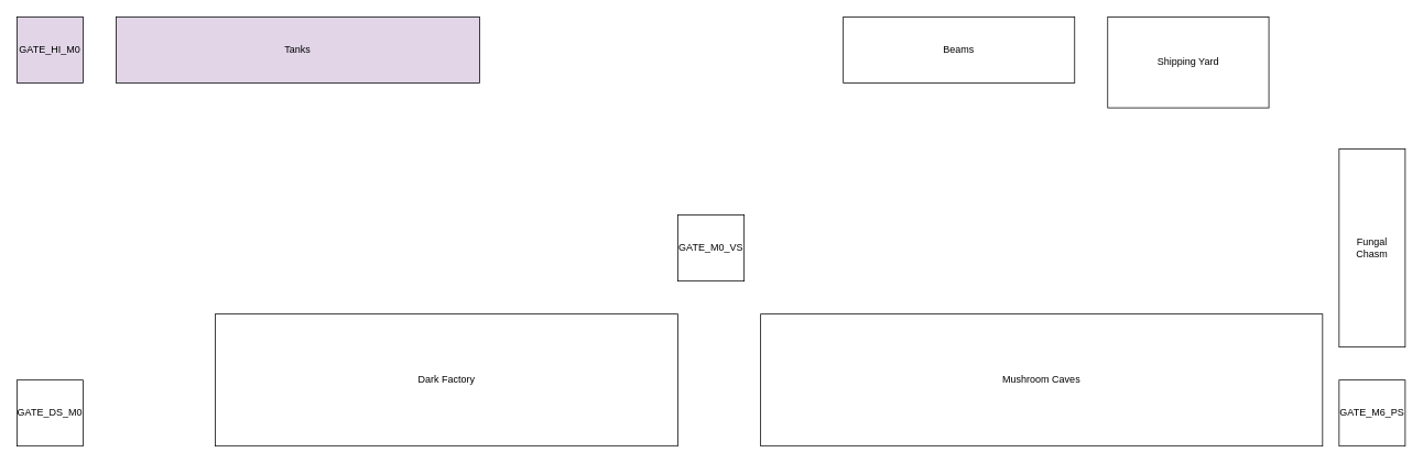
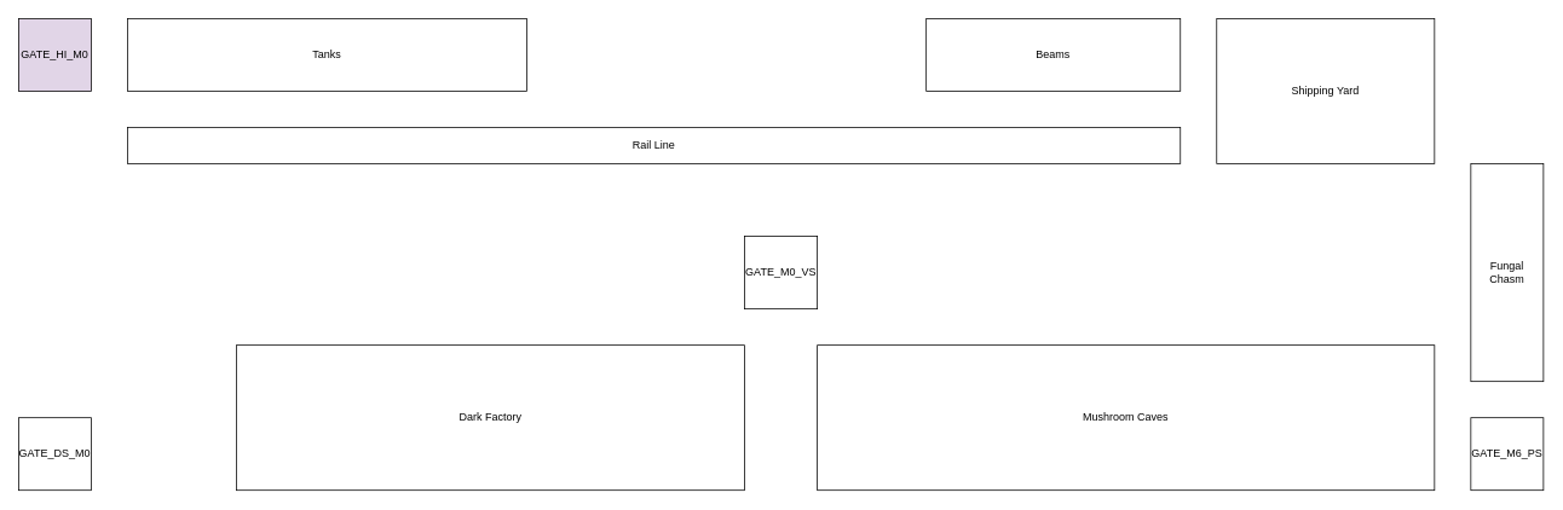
- <mxCell id="12" value="Tanks" style="rounded=0;whiteSpace=wrap;html=1;fillColor=#e1d5e7;" vertex="1" parent="1"><mxGeometry x="140" y="20" width="440" height="80" as="geometry" /></mxCell>
+ <mxCell id="12" value="Tanks" style="rounded=0;whiteSpace=wrap;html=1;" vertex="1" parent="1"><mxGeometry x="140" y="20" width="440" height="80" as="geometry" /></mxCell>
- <mxCell id="9" value="Shipping Yard" style="rounded=0;whiteSpace=wrap;html=1;" vertex="1" parent="1"><mxGeometry x="1340" y="20" width="195" height="110" as="geometry" /></mxCell>
+ <mxCell id="9" value="Shipping Yard" style="rounded=0;whiteSpace=wrap;html=1;" vertex="1" parent="1"><mxGeometry x="1340" y="20" width="240" height="160" as="geometry" /></mxCell>
+ <mxCell id="10" value="Rail Line" style="rounded=0;whiteSpace=wrap;html=1;" vertex="1" parent="1"><mxGeometry x="140" y="140" width="1160" height="40" as="geometry" /></mxCell>
- <mxCell id="7" value="Mushroom Ca&lt;span style=&quot;background-color: initial;&quot;&gt;ves&lt;/span&gt;" style="rounded=0;whiteSpace=wrap;html=1;" vertex="1" parent="1"><mxGeometry x="920" y="380" width="680" height="160" as="geometry" /></mxCell>
+ <mxCell id="7" value="Mushroom Ca&lt;span style=&quot;background-color: initial;&quot;&gt;ves&lt;/span&gt;" style="rounded=0;whiteSpace=wrap;html=1;" vertex="1" parent="1"><mxGeometry x="900" y="380" width="680" height="160" as="geometry" /></mxCell>
